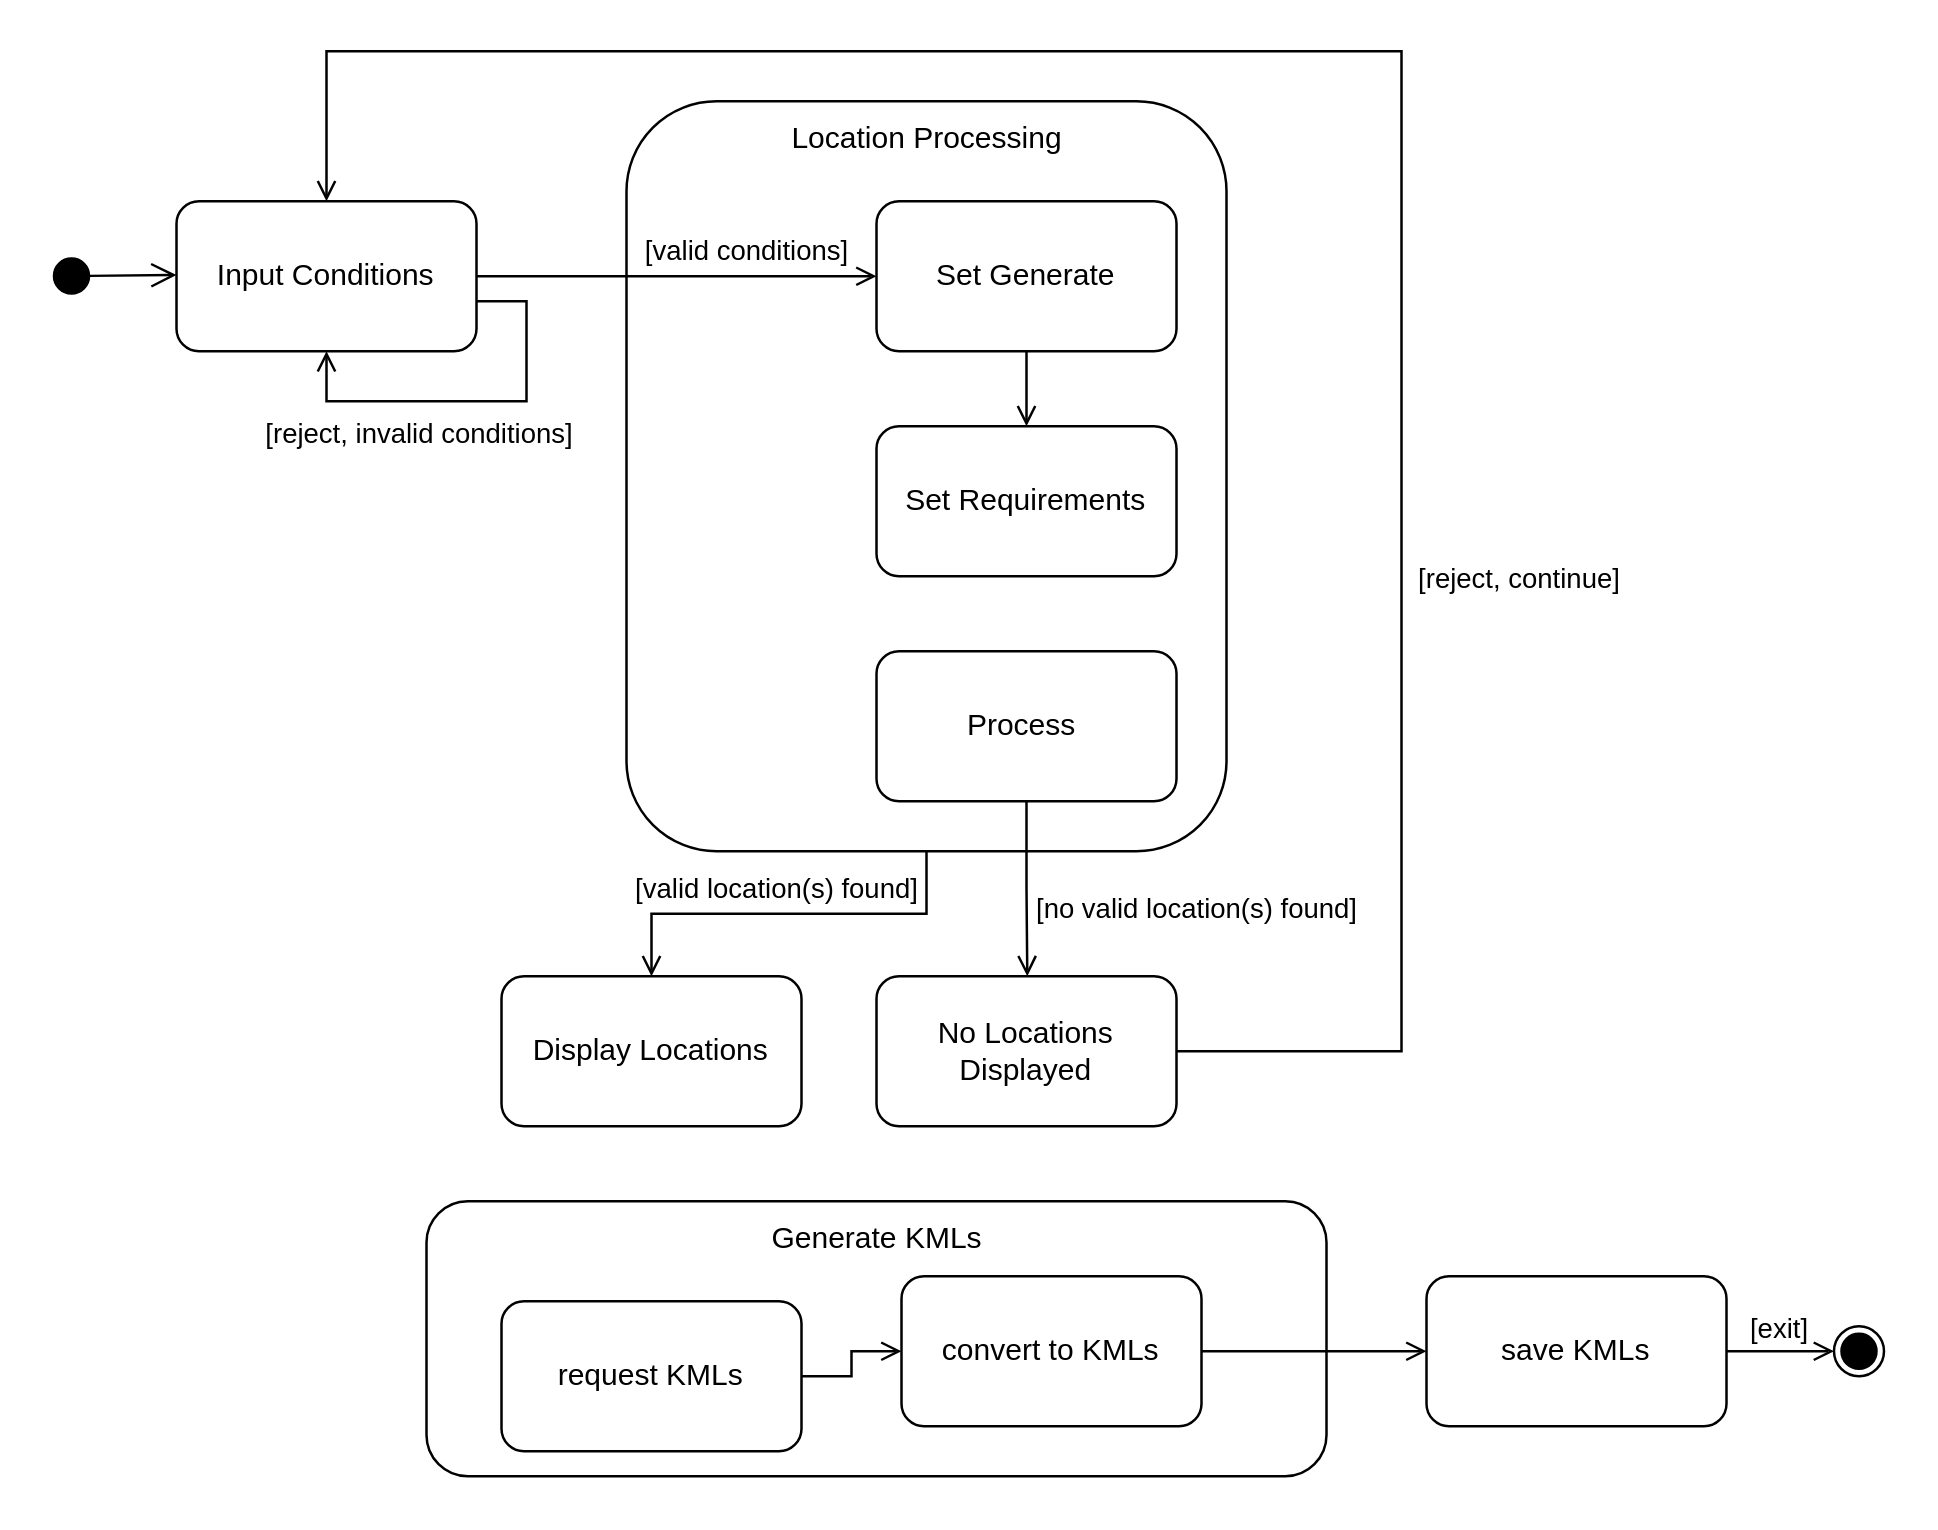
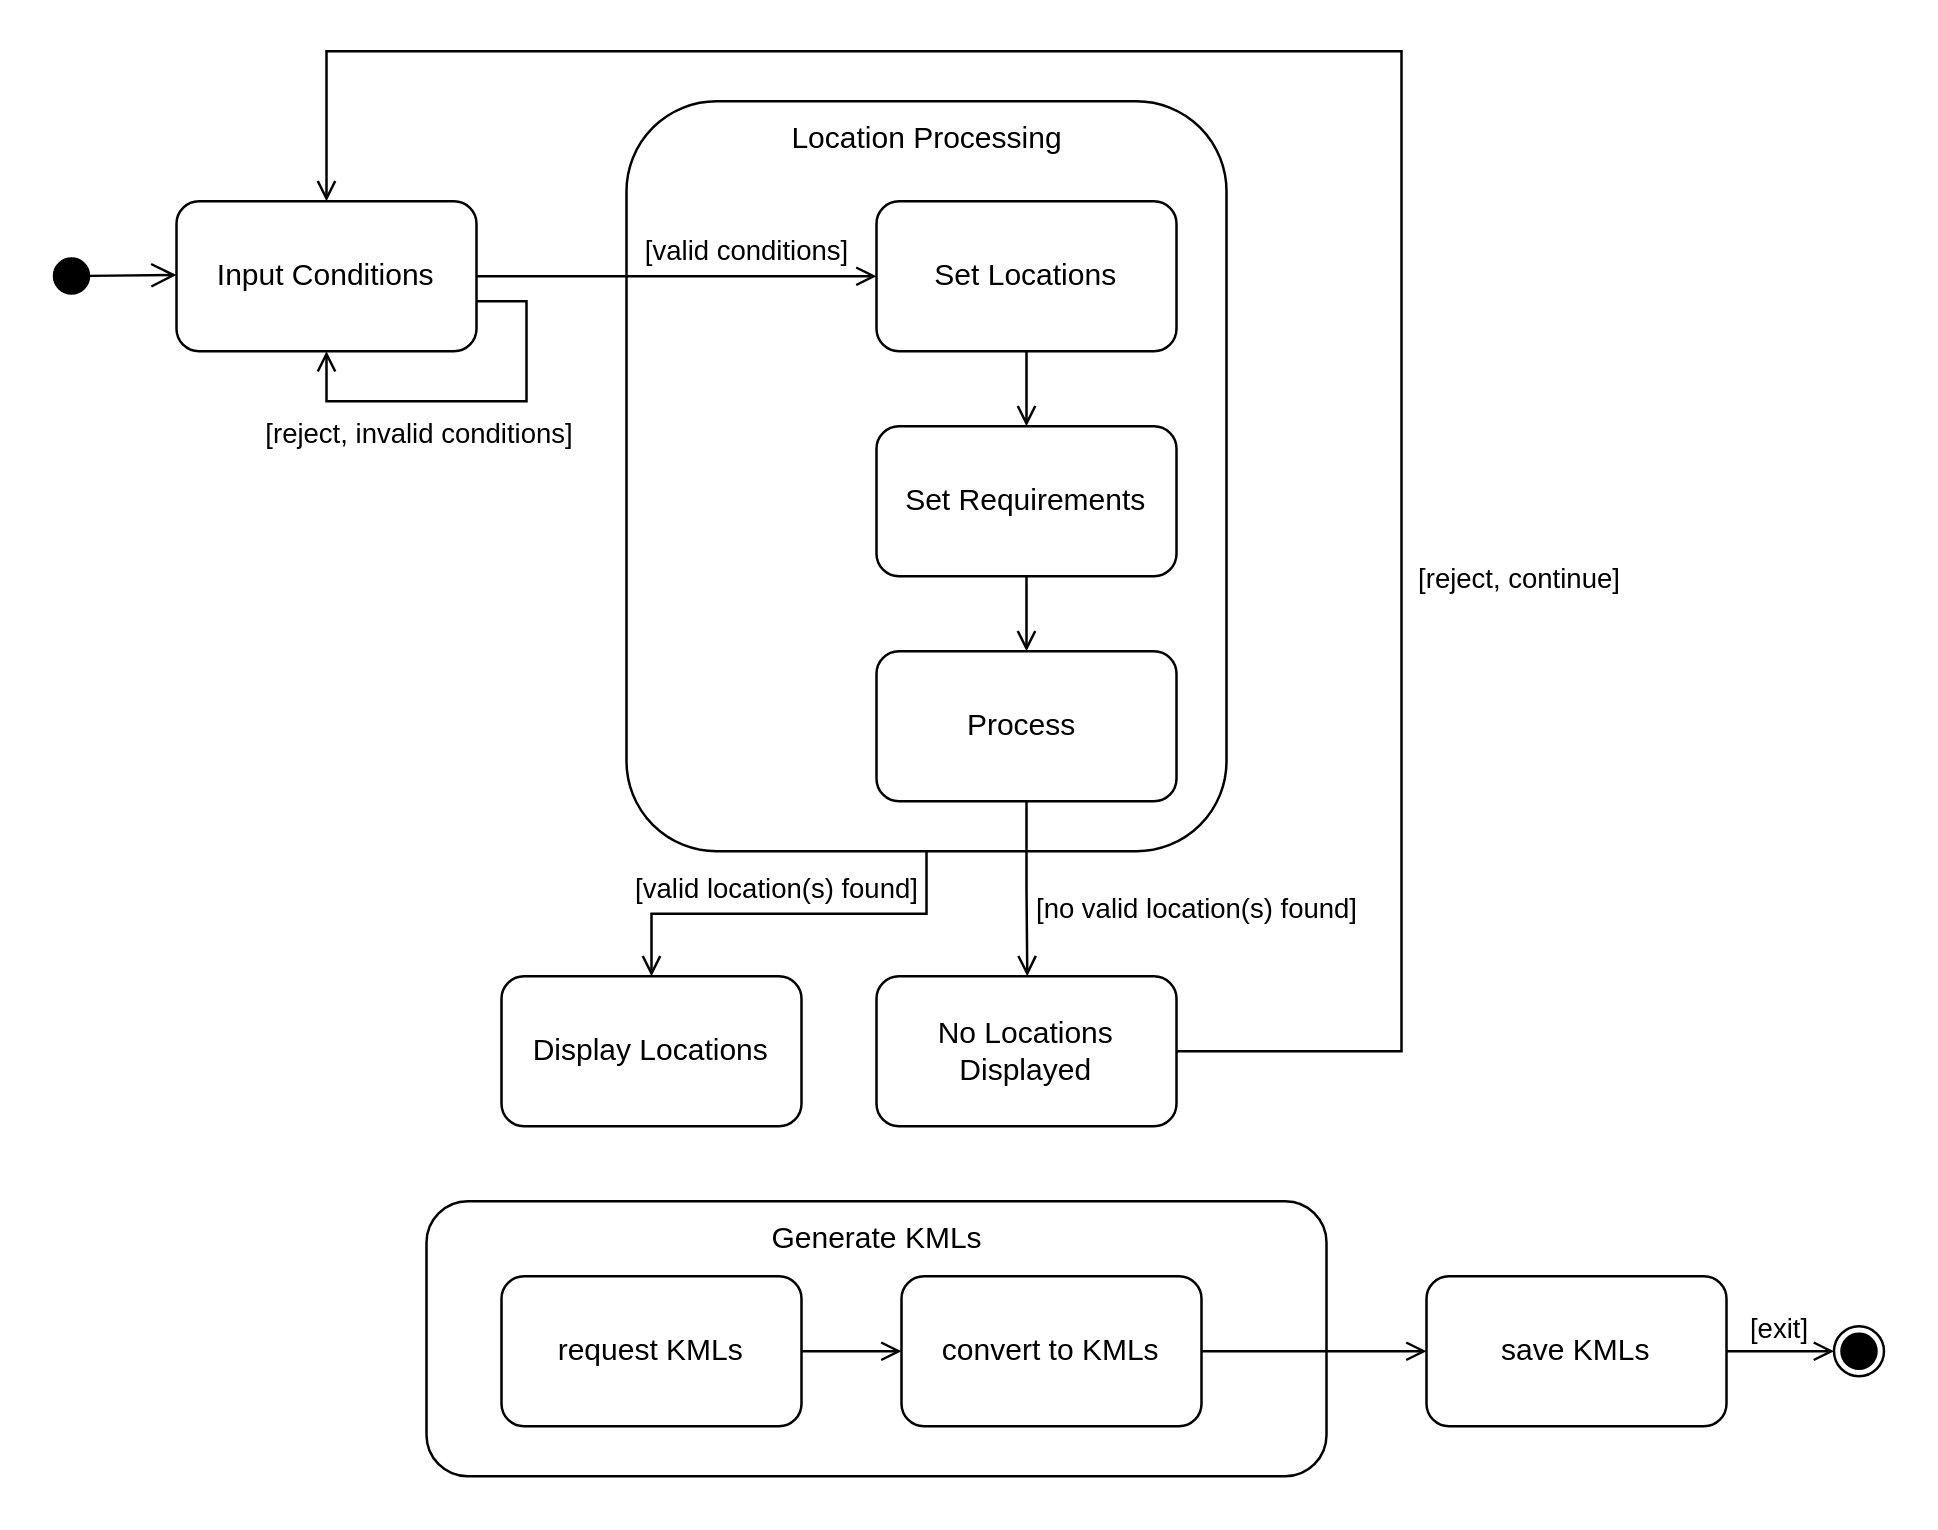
- <mxCell id="11" value="Set Generate" style="rounded=1;whiteSpace=wrap;html=1;" parent="1" vertex="1"><mxGeometry x="350" y="80" width="120" height="60" as="geometry" /></mxCell>
+ <mxCell id="11" value="Set Locations" style="rounded=1;whiteSpace=wrap;html=1;" parent="1" vertex="1"><mxGeometry x="350" y="80" width="120" height="60" as="geometry" /></mxCell>
+ <mxCell id="12" value="" style="edgeStyle=orthogonalEdgeStyle;rounded=0;orthogonalLoop=1;jettySize=auto;html=1;endArrow=open;endFill=0;" parent="1" source="13" target="17" edge="1"><mxGeometry relative="1" as="geometry" /></mxCell>
- <mxCell id="26" value="request KMLs" style="rounded=1;whiteSpace=wrap;html=1;" parent="1" vertex="1"><mxGeometry x="200" y="520" width="120" height="60" as="geometry" /></mxCell>
+ <mxCell id="26" value="request KMLs" style="rounded=1;whiteSpace=wrap;html=1;" parent="1" vertex="1"><mxGeometry x="200" y="510" width="120" height="60" as="geometry" /></mxCell>
